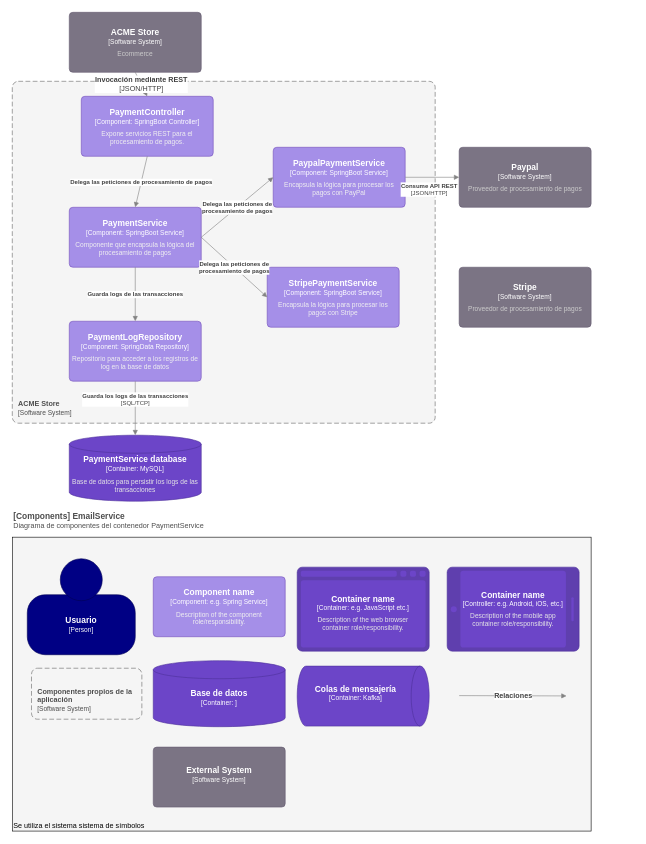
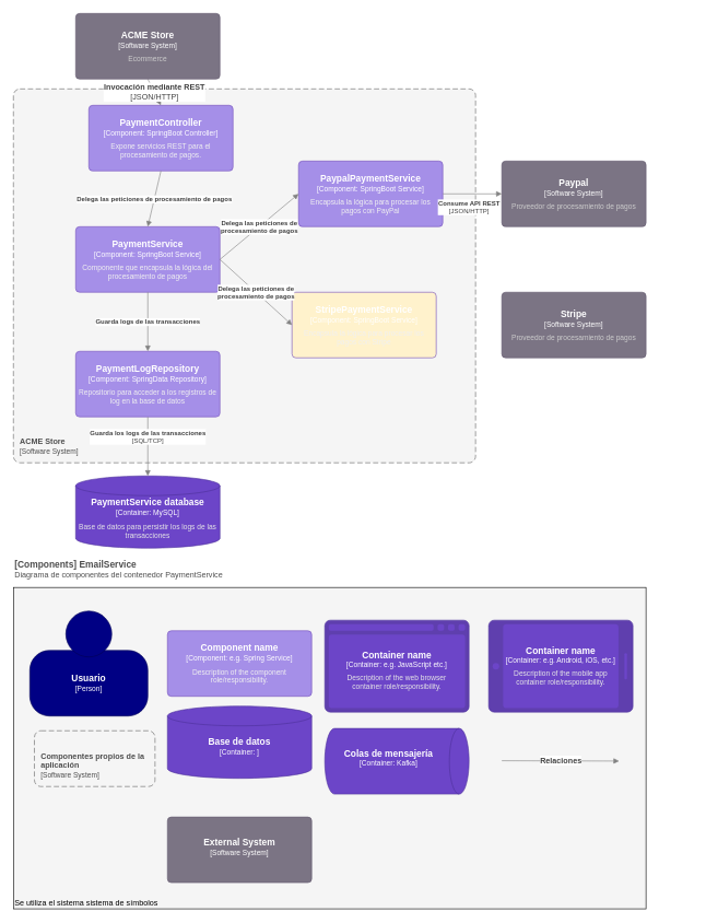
- <mxCell id="25" value="&lt;font style=&quot;font-size: 14px&quot;&gt;&lt;b&gt;StripePaymentService&lt;/b&gt;&lt;/font&gt;&lt;br&gt;&lt;div&gt;&lt;div&gt;&lt;font style=&quot;font-size: 11px&quot;&gt;[Component: SpringBoot Service]&lt;/font&gt;&lt;/div&gt;&lt;/div&gt;&lt;div style=&quot;font-size: 6px&quot;&gt;&lt;br&gt;&lt;/div&gt;&lt;div style=&quot;font-size: 11px&quot;&gt;&lt;font color=&quot;#F0F0F0&quot;&gt;Encapsula la lógica para procesar los pagos con Stripe&lt;/font&gt;&lt;/div&gt;" style="rounded=1;whiteSpace=wrap;html=1;fontColor=#ffffff;arcSize=6;metaEdit=1;points=[[0.25,0,0],[0.5,0,0],[0.75,0,0],[1,0.25,0],[1,0.5,0],[1,0.75,0],[0.75,1,0],[0.5,1,0],[0.25,1,0],[0,0.75,0],[0,0.5,0],[0,0.25,0]];resizable=0;editable=1;strokeColor=#744FBA;movableLabel=0;allowArrows=0;rotatable=0;align=center;spacing=5;fillColor=#A58FE8;" parent="1" vertex="1"><mxGeometry x="445" y="445" width="220" height="100" as="geometry" /></mxCell>
+ <mxCell id="25" value="&lt;font style=&quot;font-size: 14px&quot;&gt;&lt;b&gt;StripePaymentService&lt;/b&gt;&lt;/font&gt;&lt;br&gt;&lt;div&gt;&lt;div&gt;&lt;font style=&quot;font-size: 11px&quot;&gt;[Component: SpringBoot Service]&lt;/font&gt;&lt;/div&gt;&lt;/div&gt;&lt;div style=&quot;font-size: 6px&quot;&gt;&lt;br&gt;&lt;/div&gt;&lt;div style=&quot;font-size: 11px&quot;&gt;&lt;font color=&quot;#F0F0F0&quot;&gt;Encapsula la lógica para procesar los pagos con Stripe&lt;/font&gt;&lt;/div&gt;" style="rounded=1;whiteSpace=wrap;html=1;fontColor=#ffffff;arcSize=6;metaEdit=1;points=[[0.25,0,0],[0.5,0,0],[0.75,0,0],[1,0.25,0],[1,0.5,0],[1,0.75,0],[0.75,1,0],[0.5,1,0],[0.25,1,0],[0,0.75,0],[0,0.5,0],[0,0.25,0]];resizable=0;editable=1;strokeColor=#744FBA;movableLabel=0;allowArrows=0;rotatable=0;align=center;spacing=5;fillColor=#fff2cc;" parent="1" vertex="1"><mxGeometry x="445" y="445" width="220" height="100" as="geometry" /></mxCell>
- <mxCell id="11" value="&lt;font style=&quot;font-size: 14px&quot; color=&quot;#FFFFFF&quot;&gt;&lt;b&gt;&lt;font style=&quot;font-size: 14px&quot;&gt;&lt;span&gt;Container name&lt;/span&gt;&lt;/font&gt;&lt;/b&gt;&lt;/font&gt;&lt;font color=&quot;#FFFFFF&quot;&gt;&lt;br&gt;&lt;/font&gt;&lt;div&gt;&lt;font style=&quot;font-size: 11px&quot; color=&quot;#FFFFFF&quot;&gt;[Controller: e.g. Android, iOS, etc.]&lt;/font&gt;&lt;/div&gt;&lt;div style=&quot;font-size: 6px&quot;&gt;&lt;font color=&quot;#FFFFFF&quot;&gt;&lt;br&gt;&lt;/font&gt;&lt;/div&gt;&lt;div style=&quot;font-size: 11px&quot;&gt;&lt;font color=&quot;#E6E6E6&quot;&gt;Description of the mobile app container role/responsibility.&lt;/font&gt;&lt;/div&gt;" style="shape=stencil(zVXLboMwEPwaH0HG5pEeUyf8h2OcYgVsZKiS9OtrWKTGKZCqTdSc0M4y491hLBBlbckbiQjWvJaIbhAh5VmYOhBxUJudqmTAm8ah7pUS+lGMoT5CTchY87aRogNwr06yALjtrDnIoyq6UUDpUlrV9V26RXiNegGMKBNGa6egjG69zkXfiXGlHRefQAyHCRxzHmuoGndCLTtpx5kBRST/ubAvG2b3Eo4eJYxD4nsR3U/5YcLZH5Qpc8hcaCjbcXF4s+ZdF5PzDB3bJ3bum0/H/PoacCta9TFennTZA7gLwlTGOgCeAw8RGm9o9PK6zN+rqppmJznN19vbbJhgzswZyxzVWLngpawq1bTyy8nUczJNPCujKyfxb5dOWZyw1W32QnsiBb3c5fD+7FnqD09WEzGIn2wjnHkrJX60Y2+jyVwn//GNhkh+S96Awm9rAD4B);whiteSpace=wrap;html=1;allowArrows=0;metaEdit=1;expand=0;recursiveResize=0;resizable=0;rotatable=0;strokeColor=#666666;fontFamily=Helvetica;fontSize=11;fontColor=#4D4D4D;spacingLeft=20;spacingRight=20;spacing=5;" parent="1" vertex="1"><mxGeometry x="745" y="945" width="220" height="140" as="geometry" /></mxCell>
+ <mxCell id="11" value="&lt;font style=&quot;font-size: 14px&quot; color=&quot;#FFFFFF&quot;&gt;&lt;b&gt;&lt;font style=&quot;font-size: 14px&quot;&gt;&lt;span&gt;Container name&lt;/span&gt;&lt;/font&gt;&lt;/b&gt;&lt;/font&gt;&lt;font color=&quot;#FFFFFF&quot;&gt;&lt;br&gt;&lt;/font&gt;&lt;div&gt;&lt;font style=&quot;font-size: 11px&quot; color=&quot;#FFFFFF&quot;&gt;[Container: e.g. Android, iOS, etc.]&lt;/font&gt;&lt;/div&gt;&lt;div style=&quot;font-size: 6px&quot;&gt;&lt;font color=&quot;#FFFFFF&quot;&gt;&lt;br&gt;&lt;/font&gt;&lt;/div&gt;&lt;div style=&quot;font-size: 11px&quot;&gt;&lt;font color=&quot;#E6E6E6&quot;&gt;Description of the mobile app container role/responsibility.&lt;/font&gt;&lt;/div&gt;" style="shape=stencil(zVXLboMwEPwaH0HG5pEeUyf8h2OcYgVsZKiS9OtrWKTGKZCqTdSc0M4y491hLBBlbckbiQjWvJaIbhAh5VmYOhBxUJudqmTAm8ah7pUS+lGMoT5CTchY87aRogNwr06yALjtrDnIoyq6UUDpUlrV9V26RXiNegGMKBNGa6egjG69zkXfiXGlHRefQAyHCRxzHmuoGndCLTtpx5kBRST/ubAvG2b3Eo4eJYxD4nsR3U/5YcLZH5Qpc8hcaCjbcXF4s+ZdF5PzDB3bJ3bum0/H/PoacCta9TFennTZA7gLwlTGOgCeAw8RGm9o9PK6zN+rqppmJznN19vbbJhgzswZyxzVWLngpawq1bTyy8nUczJNPCujKyfxb5dOWZyw1W32QnsiBb3c5fD+7FnqD09WEzGIn2wjnHkrJX60Y2+jyVwn//GNhkh+S96Awm9rAD4B);whiteSpace=wrap;html=1;allowArrows=0;metaEdit=1;expand=0;recursiveResize=0;resizable=0;rotatable=0;strokeColor=#666666;fontFamily=Helvetica;fontSize=11;fontColor=#4D4D4D;spacingLeft=20;spacingRight=20;spacing=5;" parent="1" vertex="1"><mxGeometry x="745" y="945" width="220" height="140" as="geometry" /></mxCell>
- <mxCell id="6" value="&lt;font style=&quot;font-size: 14px&quot;&gt;&lt;b&gt;&lt;font style=&quot;font-size: 14px&quot;&gt;&lt;span&gt;Base de datos&lt;/span&gt;&lt;/font&gt;&lt;/b&gt;&lt;/font&gt;&lt;br&gt;&lt;div&gt;&lt;font style=&quot;font-size: 11px&quot;&gt;[Container: ]&lt;/font&gt;&lt;/div&gt;&lt;div style=&quot;font-size: 6px&quot;&gt;&lt;br&gt;&lt;/div&gt;&lt;div style=&quot;font-size: 11px&quot;&gt;&lt;font color=&quot;#E6E6E6&quot;&gt;&lt;/font&gt;&lt;/div&gt;" style="shape=cylinder3;whiteSpace=wrap;html=1;boundedLbl=1;backgroundOutline=1;size=15;rounded=1;fontColor=#ffffff;strokeColor=#4D319B;fillColor=#6c45c8;arcSize=6;autosize=0;metaEdit=1;resizable=0;rotatable=0;allowArrows=0;align=center;spacing=5;spacingTop=-5;verticalAlign=middle;" parent="1" vertex="1"><mxGeometry x="255" y="1101" width="220" height="110" as="geometry" /></mxCell>
+ <mxCell id="6" value="&lt;font style=&quot;font-size: 14px&quot;&gt;&lt;b&gt;&lt;font style=&quot;font-size: 14px&quot;&gt;&lt;span&gt;Base de datos&lt;/span&gt;&lt;/font&gt;&lt;/b&gt;&lt;/font&gt;&lt;br&gt;&lt;div&gt;&lt;font style=&quot;font-size: 11px&quot;&gt;[Container: ]&lt;/font&gt;&lt;/div&gt;&lt;div style=&quot;font-size: 6px&quot;&gt;&lt;br&gt;&lt;/div&gt;&lt;div style=&quot;font-size: 11px&quot;&gt;&lt;font color=&quot;#E6E6E6&quot;&gt;&lt;/font&gt;&lt;/div&gt;" style="shape=cylinder3;whiteSpace=wrap;html=1;boundedLbl=1;backgroundOutline=1;size=15;rounded=1;fontColor=#ffffff;strokeColor=#4D319B;fillColor=#6c45c8;arcSize=6;autosize=0;metaEdit=1;resizable=0;rotatable=0;allowArrows=0;align=center;spacing=5;spacingTop=-5;verticalAlign=middle;" parent="1" vertex="1"><mxGeometry x="255" y="1076" width="220" height="110" as="geometry" /></mxCell>
